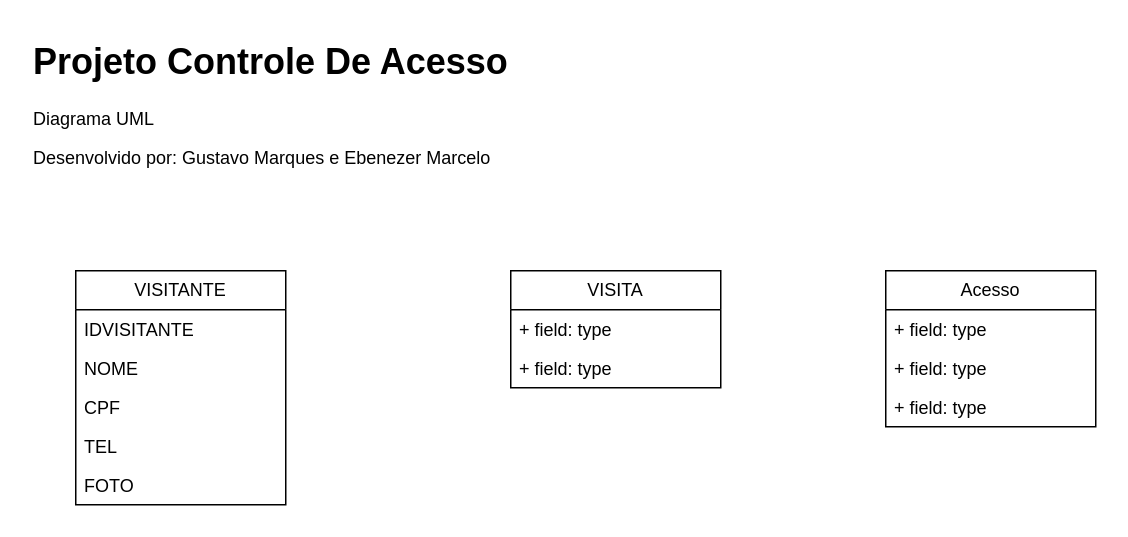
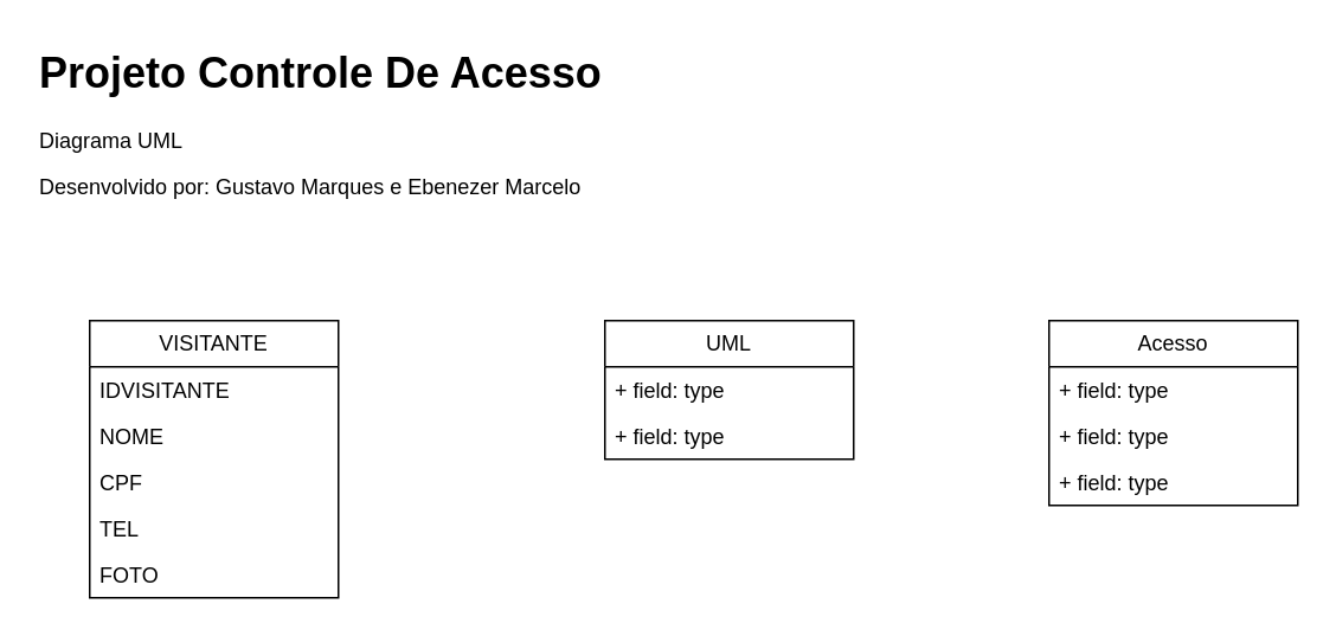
- <mxCell id="2" value="VISITA" style="swimlane;fontStyle=0;childLayout=stackLayout;horizontal=1;startSize=26;fillColor=none;horizontalStack=0;resizeParent=1;resizeParentMax=0;resizeLast=0;collapsible=1;marginBottom=0;whiteSpace=wrap;html=1;" vertex="1" parent="1"><mxGeometry x="340" y="180" width="140" height="78" as="geometry" /></mxCell>
+ <mxCell id="2" value="UML" style="swimlane;fontStyle=0;childLayout=stackLayout;horizontal=1;startSize=26;fillColor=none;horizontalStack=0;resizeParent=1;resizeParentMax=0;resizeLast=0;collapsible=1;marginBottom=0;whiteSpace=wrap;html=1;" vertex="1" parent="1"><mxGeometry x="340" y="180" width="140" height="78" as="geometry" /></mxCell>
